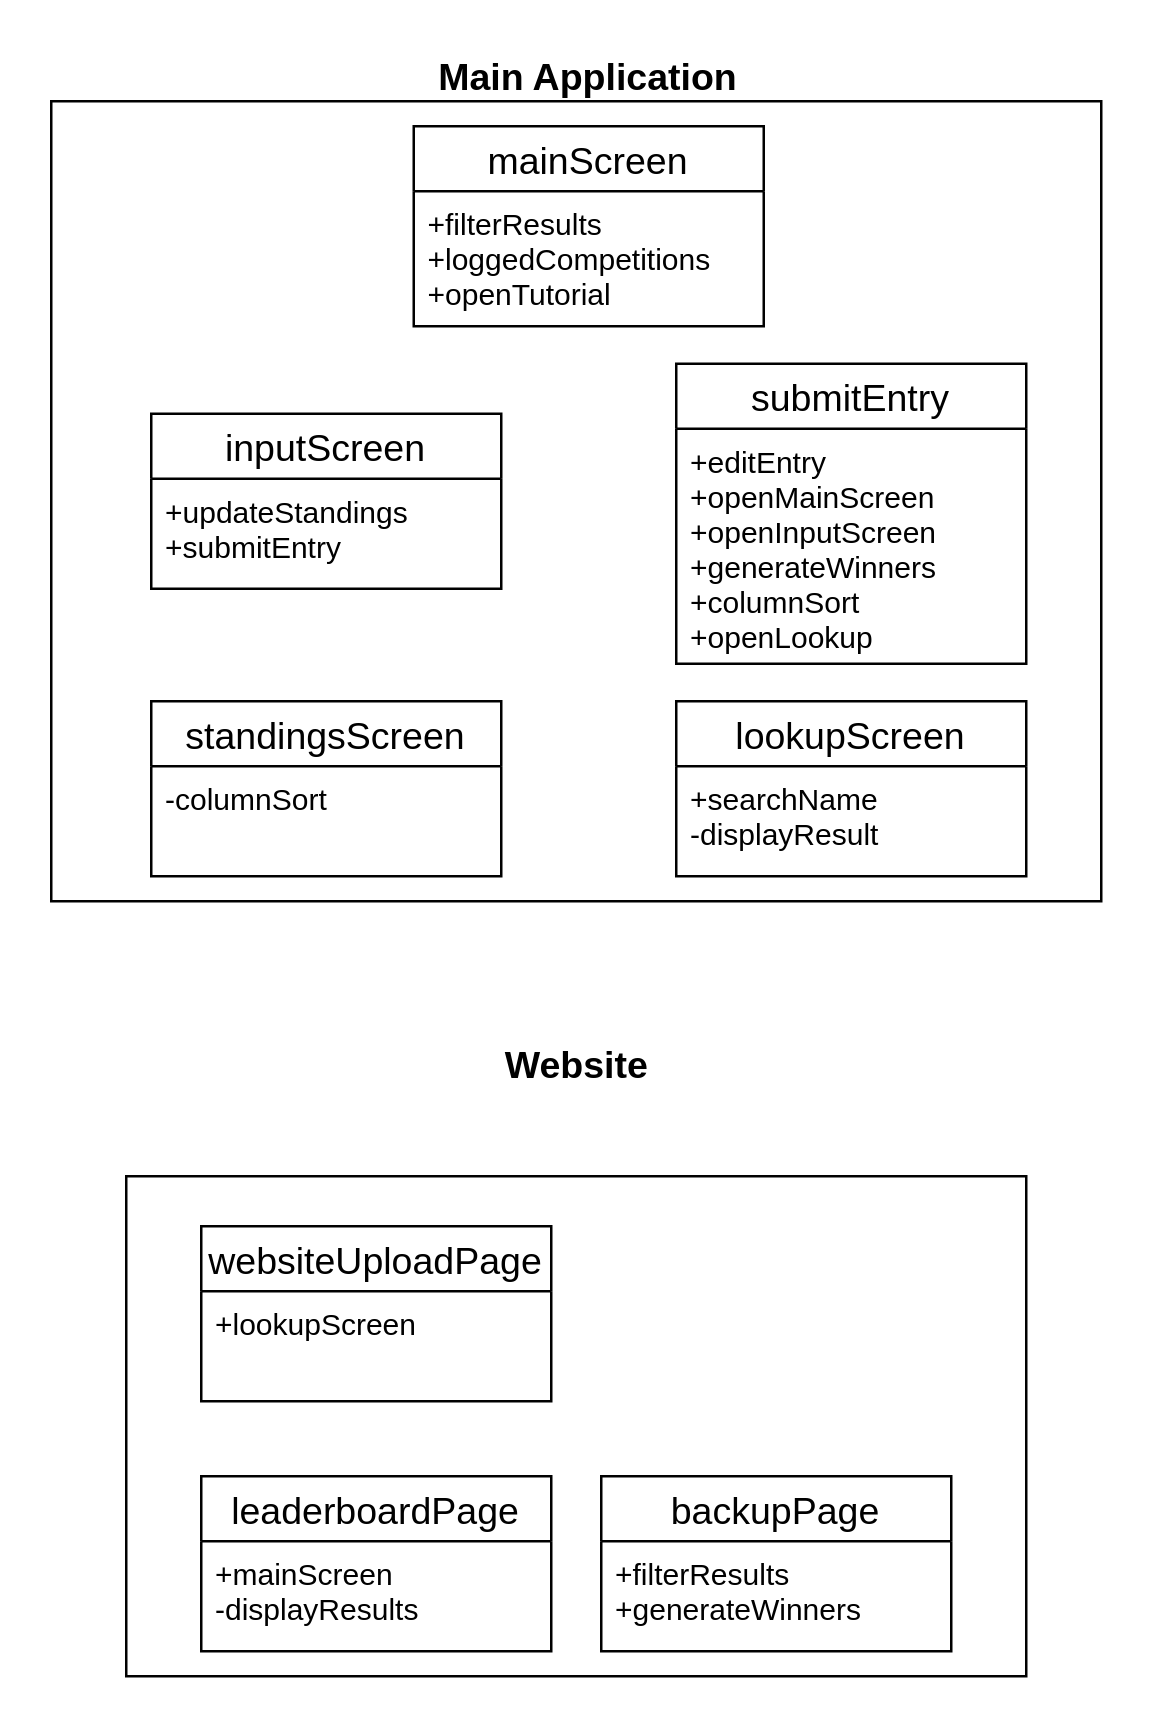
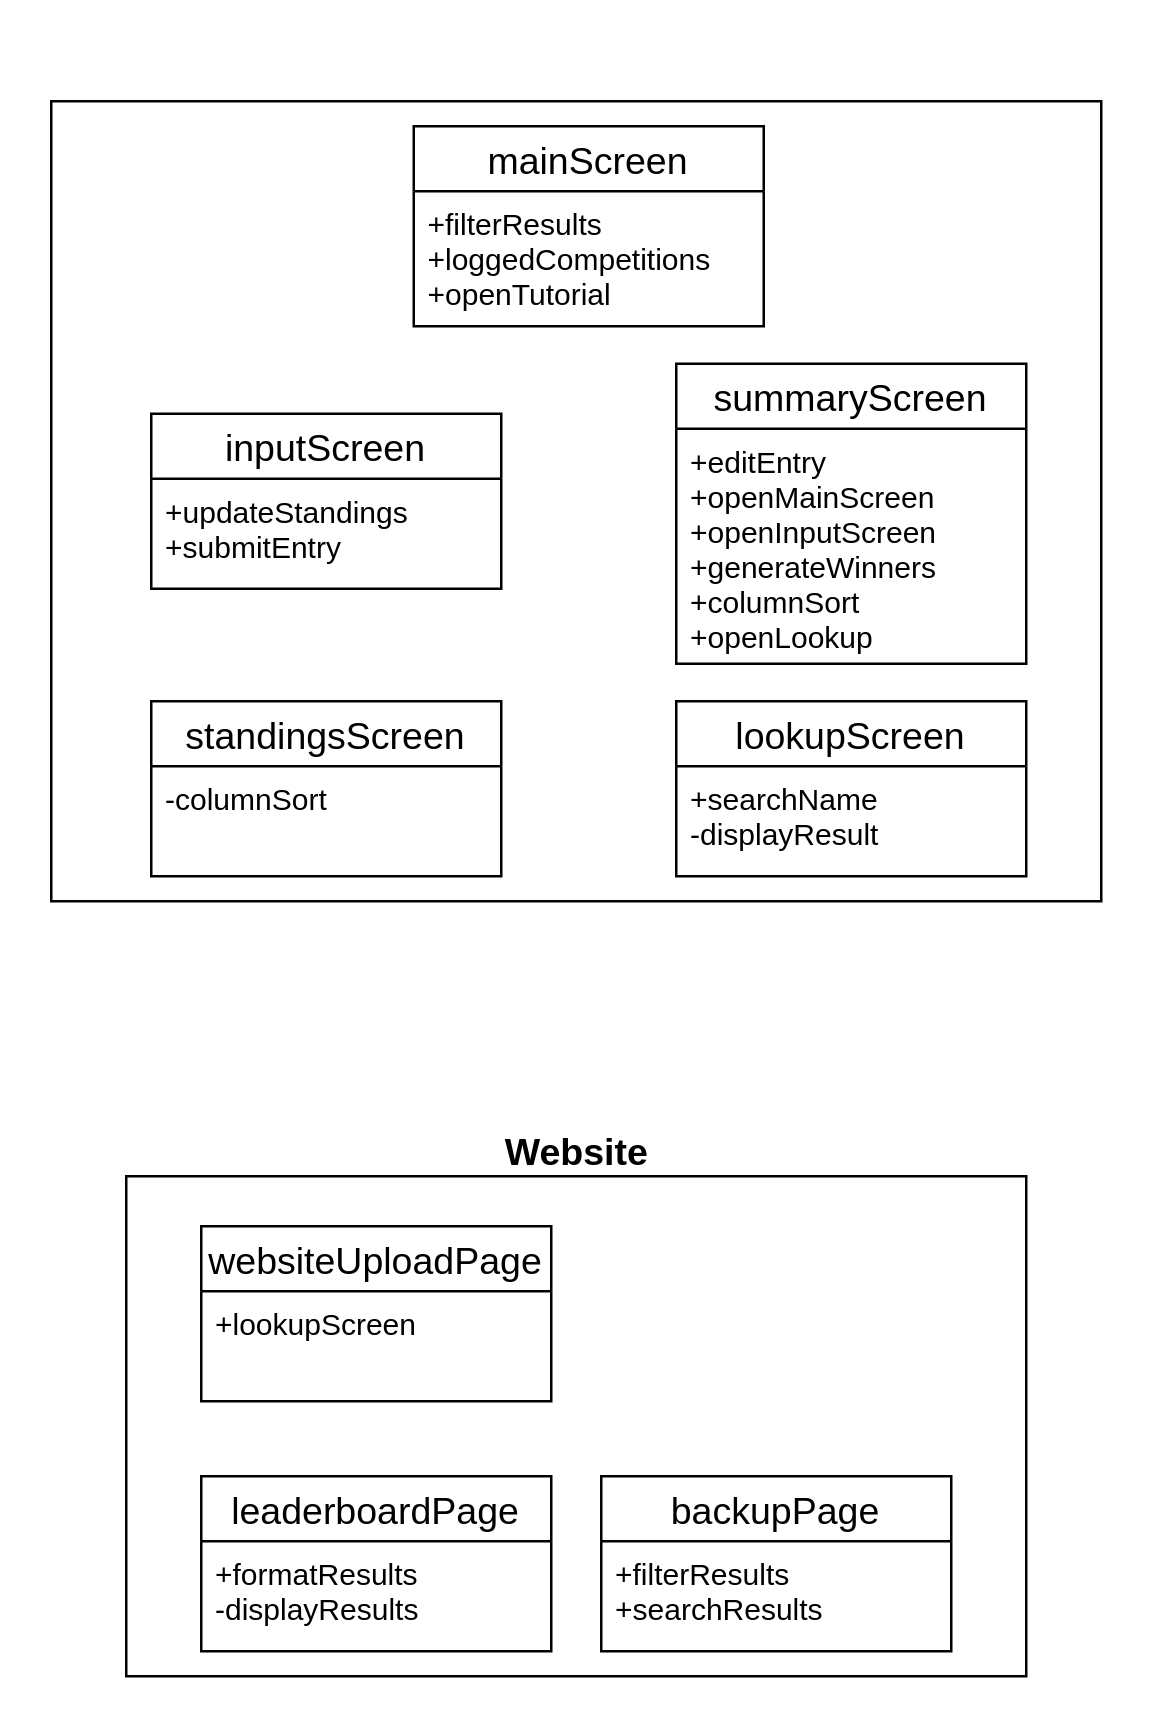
- <mxCell id="4" value="Main Application" style="text;html=1;strokeColor=none;fillColor=none;align=center;verticalAlign=middle;whiteSpace=wrap;rounded=0;fontSize=15;fontStyle=1" parent="1" vertex="1"><mxGeometry x="170" width="130" height="20" as="geometry" y="20" /></mxCell>
- <mxCell id="18" value="submitEntry" style="swimlane;fontStyle=0;childLayout=stackLayout;horizontal=1;startSize=26;fillColor=none;horizontalStack=0;resizeParent=1;resizeParentMax=0;resizeLast=0;collapsible=1;marginBottom=0;fontSize=15;" parent="1" vertex="1"><mxGeometry x="270" y="145" width="140" height="120" as="geometry" /></mxCell>
+ <mxCell id="18" value="summaryScreen" style="swimlane;fontStyle=0;childLayout=stackLayout;horizontal=1;startSize=26;fillColor=none;horizontalStack=0;resizeParent=1;resizeParentMax=0;resizeLast=0;collapsible=1;marginBottom=0;fontSize=15;" parent="1" vertex="1"><mxGeometry x="270" y="145" width="140" height="120" as="geometry" /></mxCell>
- <mxCell id="5" value="Website" style="text;html=1;strokeColor=none;fillColor=none;align=center;verticalAlign=middle;whiteSpace=wrap;rounded=0;fontSize=15;fontStyle=1" parent="1" vertex="1"><mxGeometry x="187.5" y="415" width="85" height="20" as="geometry" /></mxCell>
+ <mxCell id="5" value="Website" style="text;html=1;strokeColor=none;fillColor=none;align=center;verticalAlign=middle;whiteSpace=wrap;rounded=0;fontSize=15;fontStyle=1" parent="1" vertex="1"><mxGeometry x="187.5" y="450" width="85" height="20" as="geometry" /></mxCell>
- <mxCell id="15" value="+mainScreen&#10;-displayResults" style="text;strokeColor=none;fillColor=none;align=left;verticalAlign=top;spacingLeft=4;spacingRight=4;overflow=hidden;rotatable=0;points=[[0,0.5],[1,0.5]];portConstraint=eastwest;" parent="14" vertex="1"><mxGeometry y="26" width="140" height="44" as="geometry" /></mxCell>
+ <mxCell id="15" value="+formatResults&#10;-displayResults" style="text;strokeColor=none;fillColor=none;align=left;verticalAlign=top;spacingLeft=4;spacingRight=4;overflow=hidden;rotatable=0;points=[[0,0.5],[1,0.5]];portConstraint=eastwest;" parent="14" vertex="1"><mxGeometry y="26" width="140" height="44" as="geometry" /></mxCell>
- <mxCell id="13" value="+filterResults&#10;+generateWinners" style="text;strokeColor=none;fillColor=none;align=left;verticalAlign=top;spacingLeft=4;spacingRight=4;overflow=hidden;rotatable=0;points=[[0,0.5],[1,0.5]];portConstraint=eastwest;" parent="12" vertex="1"><mxGeometry y="26" width="140" height="44" as="geometry" /></mxCell>
+ <mxCell id="13" value="+filterResults&#10;+searchResults" style="text;strokeColor=none;fillColor=none;align=left;verticalAlign=top;spacingLeft=4;spacingRight=4;overflow=hidden;rotatable=0;points=[[0,0.5],[1,0.5]];portConstraint=eastwest;" parent="12" vertex="1"><mxGeometry y="26" width="140" height="44" as="geometry" /></mxCell>
